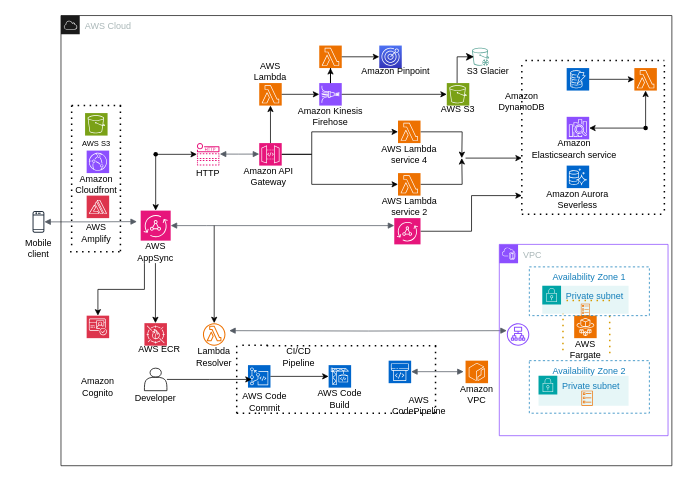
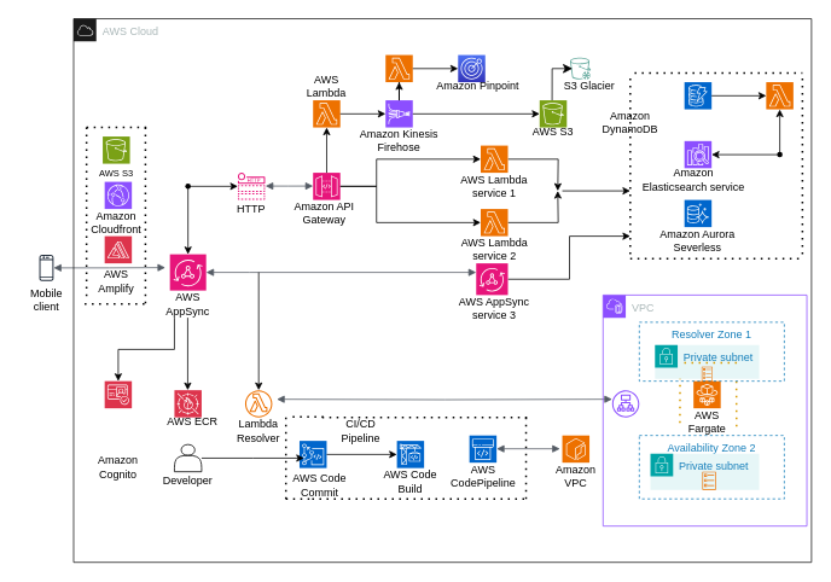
- <mxCell id="53" value="AWS Lambda service 4" style="text;html=1;align=center;verticalAlign=middle;whiteSpace=wrap;rounded=0;" vertex="1" parent="1"><mxGeometry x="506" y="190" width="78" height="30" as="geometry" /></mxCell>
+ <mxCell id="53" value="AWS Lambda service 1" style="text;html=1;align=center;verticalAlign=middle;whiteSpace=wrap;rounded=0;" vertex="1" parent="1"><mxGeometry x="506" y="190" width="78" height="30" as="geometry" /></mxCell>
+ <mxCell id="54" value="AWS AppSync service 3" style="text;html=1;align=center;verticalAlign=middle;whiteSpace=wrap;rounded=0;" vertex="1" parent="1"><mxGeometry x="505" y="325" width="80" height="30" as="geometry" /></mxCell>
- <mxCell id="107" value="Availability Zone 1" style="fillColor=none;strokeColor=#147EBA;dashed=1;verticalAlign=top;fontStyle=0;fontColor=#147EBA;whiteSpace=wrap;html=1;" vertex="1" parent="1"><mxGeometry x="705" y="355" width="160" height="65" as="geometry" /></mxCell>
+ <mxCell id="107" value="Resolver Zone 1" style="fillColor=none;strokeColor=#147EBA;dashed=1;verticalAlign=top;fontStyle=0;fontColor=#147EBA;whiteSpace=wrap;html=1;" vertex="1" parent="1"><mxGeometry x="705" y="355" width="160" height="65" as="geometry" /></mxCell>
- <mxCell id="47" value="AWS CodePipeline" style="text;html=1;align=center;verticalAlign=middle;whiteSpace=wrap;rounded=0;" vertex="1" parent="1"><mxGeometry x="527.5" y="525" width="60" height="30" as="geometry" /></mxCell>
+ <mxCell id="47" value="AWS CodePipeline" style="text;html=1;align=center;verticalAlign=middle;whiteSpace=wrap;rounded=0;" vertex="1" parent="1"><mxGeometry x="502.5" y="510" width="60" height="30" as="geometry" /></mxCell>
